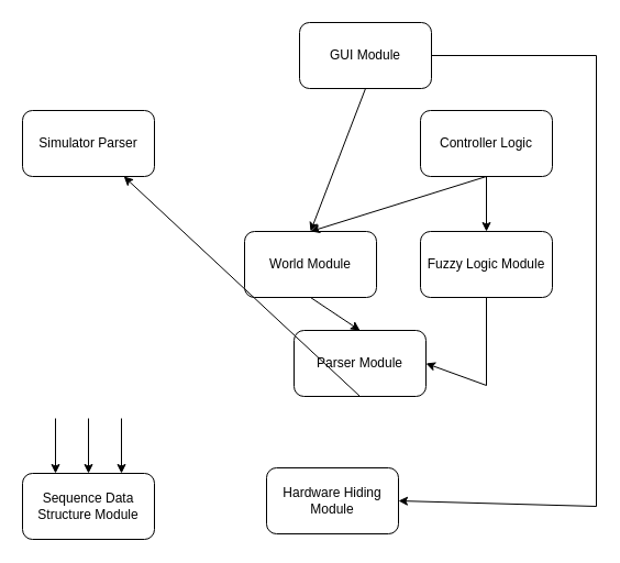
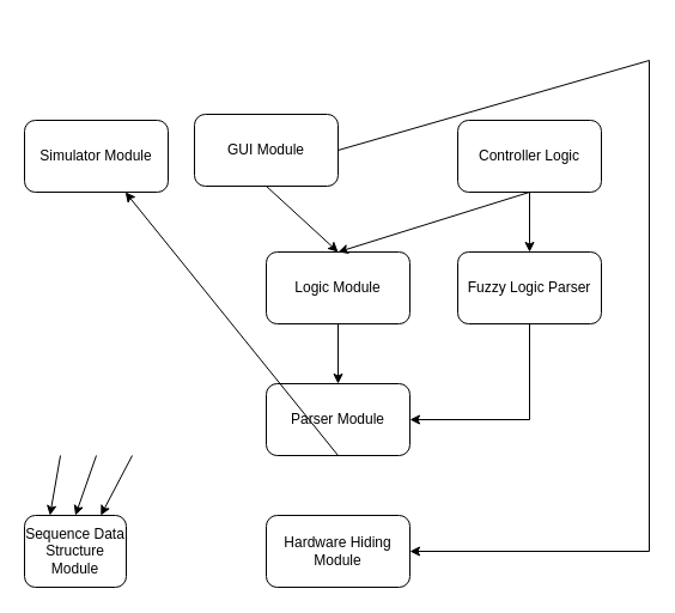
- <mxCell id="6" value="GUI Module" style="rounded=1;whiteSpace=wrap;html=1;" parent="1" vertex="1"><mxGeometry x="272" y="20" width="120" height="60" as="geometry" /></mxCell>
+ <mxCell id="6" value="GUI Module" style="rounded=1;whiteSpace=wrap;html=1;" parent="1" vertex="1"><mxGeometry x="162" y="95" width="120" height="60" as="geometry" /></mxCell>
- <mxCell id="2" value="Simulator Parser" style="rounded=1;whiteSpace=wrap;html=1;" parent="1" vertex="1"><mxGeometry x="20" y="100" width="120" height="60" as="geometry" /></mxCell>
+ <mxCell id="2" value="Simulator Module" style="rounded=1;whiteSpace=wrap;html=1;" parent="1" vertex="1"><mxGeometry x="20" y="100" width="120" height="60" as="geometry" /></mxCell>
- <mxCell id="3" value="World Module" style="rounded=1;whiteSpace=wrap;html=1;" parent="1" vertex="1"><mxGeometry x="222" y="210" width="120" height="60" as="geometry" /></mxCell>
+ <mxCell id="3" value="Logic Module" style="rounded=1;whiteSpace=wrap;html=1;" parent="1" vertex="1"><mxGeometry x="222" y="210" width="120" height="60" as="geometry" /></mxCell>
- <mxCell id="4" value="Fuzzy Logic Module" style="rounded=1;whiteSpace=wrap;html=1;" parent="1" vertex="1"><mxGeometry x="382" y="210" width="120" height="60" as="geometry" /></mxCell>
+ <mxCell id="4" value="Fuzzy Logic Parser" style="rounded=1;whiteSpace=wrap;html=1;" parent="1" vertex="1"><mxGeometry x="382" y="210" width="120" height="60" as="geometry" /></mxCell>
- <mxCell id="7" value="Parser Module" style="rounded=1;whiteSpace=wrap;html=1;" parent="1" vertex="1"><mxGeometry x="267" y="300" width="120" height="60" as="geometry" /></mxCell>
+ <mxCell id="7" value="Parser Module" style="rounded=1;whiteSpace=wrap;html=1;" parent="1" vertex="1"><mxGeometry x="222" y="320" width="120" height="60" as="geometry" /></mxCell>
- <mxCell id="8" value="Hardware Hiding Module" style="rounded=1;whiteSpace=wrap;html=1;" parent="1" vertex="1"><mxGeometry x="242" y="425" width="120" height="60" as="geometry" /></mxCell>
+ <mxCell id="8" value="Hardware Hiding Module" style="rounded=1;whiteSpace=wrap;html=1;" parent="1" vertex="1"><mxGeometry x="222" y="430" width="120" height="60" as="geometry" /></mxCell>
- <mxCell id="14" value="Sequence Data Structure Module" style="rounded=1;whiteSpace=wrap;html=1;" parent="1" vertex="1"><mxGeometry x="20" y="430" width="120" height="60" as="geometry" /></mxCell>
+ <mxCell id="14" value="Sequence Data Structure Module" style="rounded=1;whiteSpace=wrap;html=1;" parent="1" vertex="1"><mxGeometry x="20" y="430" width="85" height="60" as="geometry" /></mxCell>
